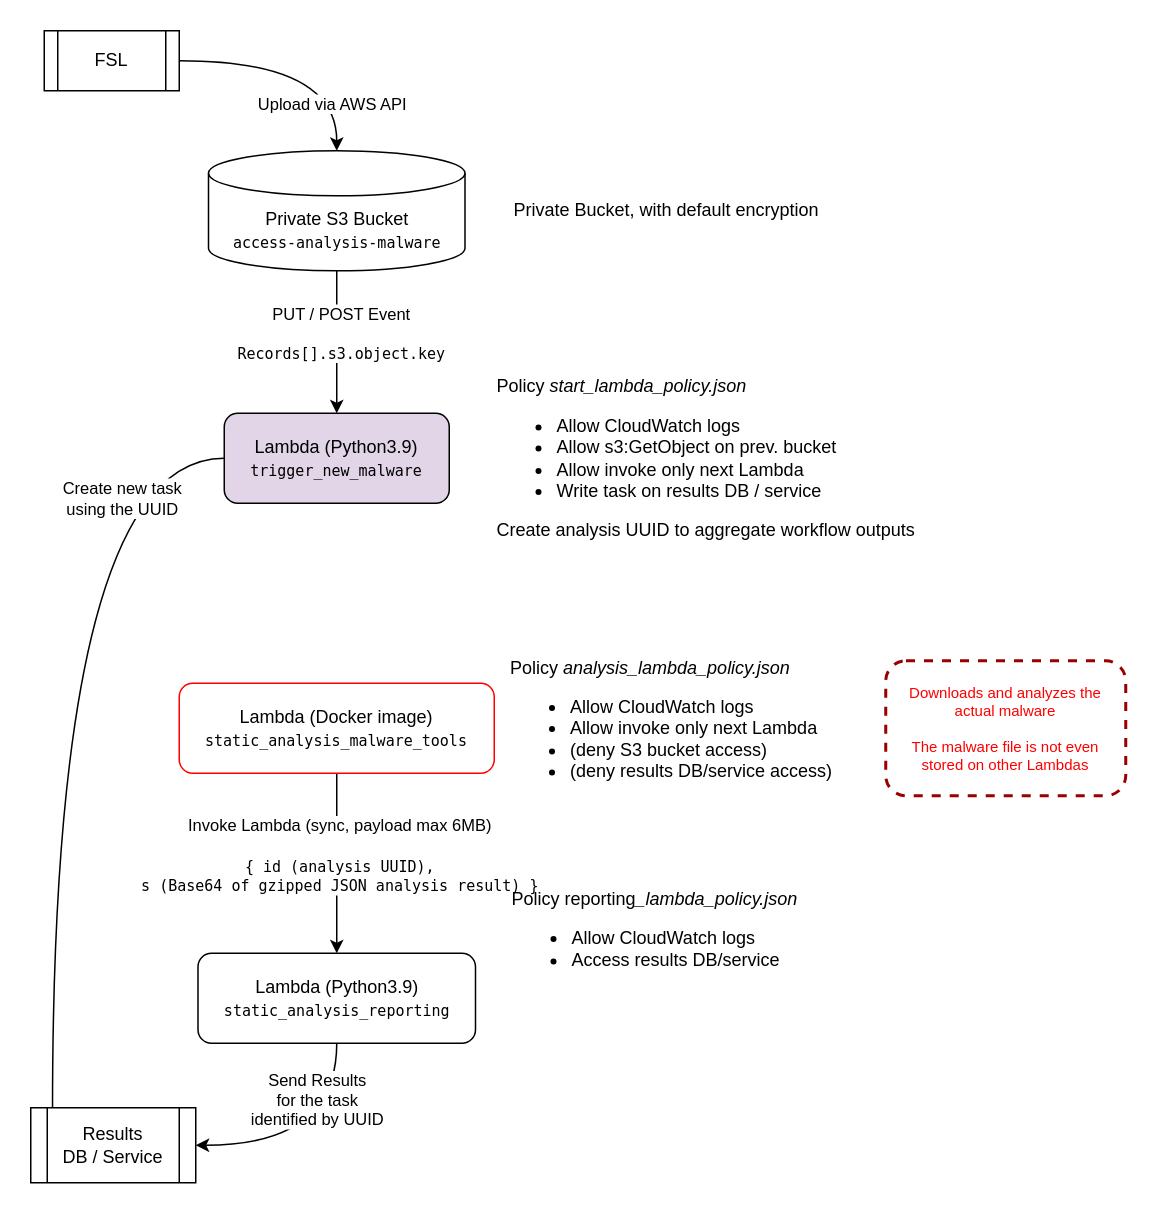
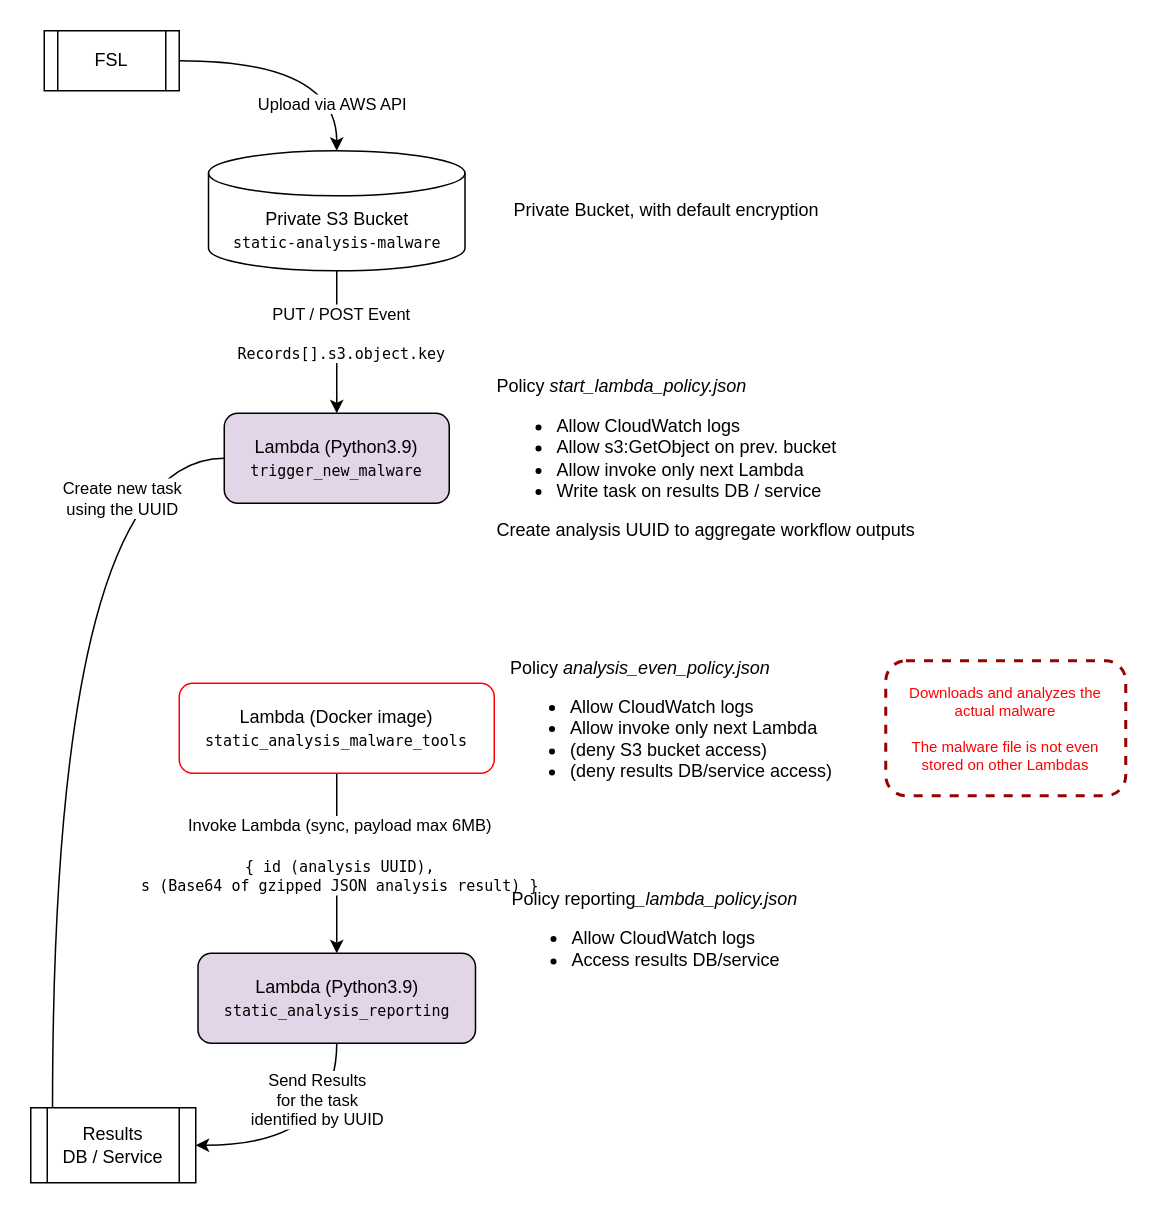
- <mxCell id="19" value="Private S3 Bucket&lt;br&gt;&lt;font style=&quot;font-size: 10px;&quot; face=&quot;monospace&quot;&gt;access-analysis-malware&lt;/font&gt;" style="shape=cylinder3;whiteSpace=wrap;html=1;boundedLbl=1;backgroundOutline=1;size=15;" parent="1" vertex="1"><mxGeometry x="138.5" y="100" width="171" height="80" as="geometry" /></mxCell>
+ <mxCell id="19" value="Private S3 Bucket&lt;br&gt;&lt;font style=&quot;font-size: 10px;&quot; face=&quot;monospace&quot;&gt;static-analysis-malware&lt;/font&gt;" style="shape=cylinder3;whiteSpace=wrap;html=1;boundedLbl=1;backgroundOutline=1;size=15;" parent="1" vertex="1"><mxGeometry x="138.5" y="100" width="171" height="80" as="geometry" /></mxCell>
- <mxCell id="14" value="Policy &lt;i&gt;analysis_lambda_policy.json&lt;/i&gt;&lt;br&gt;&lt;ul&gt;&lt;li&gt;Allow CloudWatch logs&lt;/li&gt;&lt;li&gt;&lt;span style=&quot;background-color: initial;&quot;&gt;Allow invoke only next Lambda&lt;/span&gt;&lt;br&gt;&lt;/li&gt;&lt;li&gt;(deny S3 bucket access)&lt;/li&gt;&lt;li&gt;(deny results DB/service access)&lt;/li&gt;&lt;/ul&gt;" style="text;html=1;align=left;verticalAlign=middle;resizable=0;points=[];autosize=1;strokeColor=none;fillColor=none;" parent="1" vertex="1"><mxGeometry x="338" y="430" width="240" height="110" as="geometry" /></mxCell>
+ <mxCell id="14" value="Policy &lt;i&gt;analysis_even_policy.json&lt;/i&gt;&lt;br&gt;&lt;ul&gt;&lt;li&gt;Allow CloudWatch logs&lt;/li&gt;&lt;li&gt;&lt;span style=&quot;background-color: initial;&quot;&gt;Allow invoke only next Lambda&lt;/span&gt;&lt;br&gt;&lt;/li&gt;&lt;li&gt;(deny S3 bucket access)&lt;/li&gt;&lt;li&gt;(deny results DB/service access)&lt;/li&gt;&lt;/ul&gt;" style="text;html=1;align=left;verticalAlign=middle;resizable=0;points=[];autosize=1;strokeColor=none;fillColor=none;" parent="1" vertex="1"><mxGeometry x="338" y="430" width="240" height="110" as="geometry" /></mxCell>
- <mxCell id="17" value="Lambda (Python3.9)&lt;br&gt;&lt;font style=&quot;font-size: 10px;&quot; data-font-src=&quot;https://fonts.googleapis.com/css?family=ubuntu-mono&quot; face=&quot;monospace&quot;&gt;static_analysis_reporting&lt;/font&gt;" style="rounded=1;whiteSpace=wrap;html=1;" parent="1" vertex="1"><mxGeometry x="131.5" y="635" width="185" height="60" as="geometry" /></mxCell>
+ <mxCell id="17" value="Lambda (Python3.9)&lt;br&gt;&lt;font style=&quot;font-size: 10px;&quot; data-font-src=&quot;https://fonts.googleapis.com/css?family=ubuntu-mono&quot; face=&quot;monospace&quot;&gt;static_analysis_reporting&lt;/font&gt;" style="rounded=1;whiteSpace=wrap;html=1;fillColor=#e1d5e7;" parent="1" vertex="1"><mxGeometry x="131.5" y="635" width="185" height="60" as="geometry" /></mxCell>
